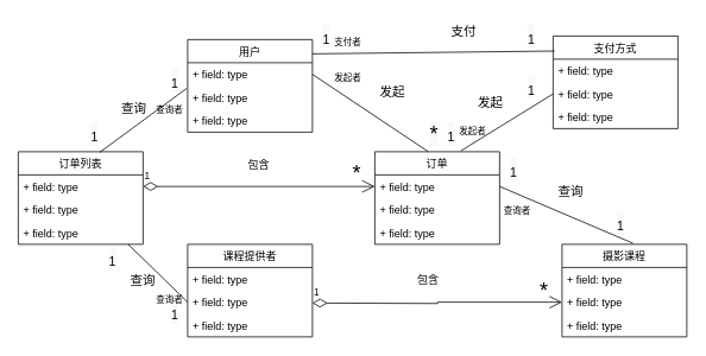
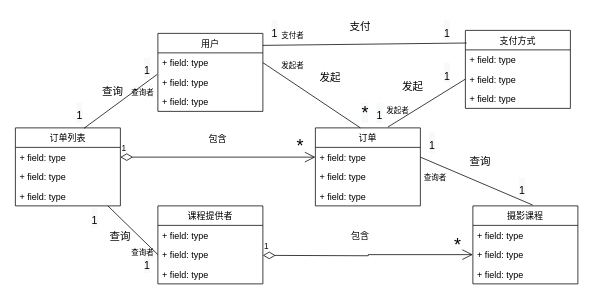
- <mxCell id="47" value="支付" style="text;html=1;strokeColor=none;fillColor=none;align=center;verticalAlign=middle;whiteSpace=wrap;rounded=0;fontSize=14;" vertex="1" parent="1"><mxGeometry x="490" y="20" width="60" height="30" as="geometry" /></mxCell>
+ <mxCell id="47" value="支付" style="text;html=1;strokeColor=none;fillColor=none;align=center;verticalAlign=middle;whiteSpace=wrap;rounded=0;fontSize=14;" vertex="1" parent="1"><mxGeometry x="450" y="20" width="60" height="30" as="geometry" /></mxCell>
